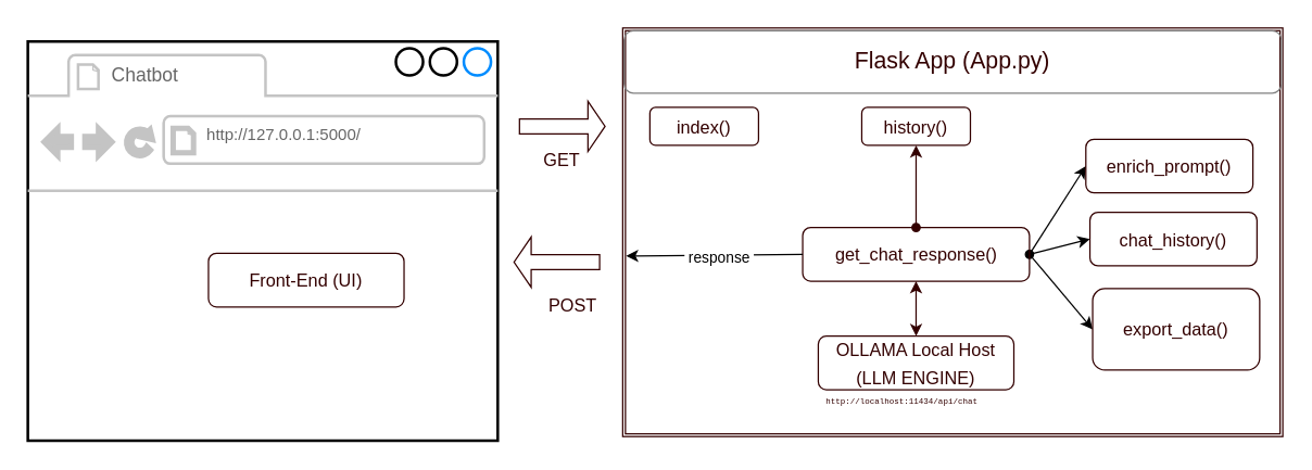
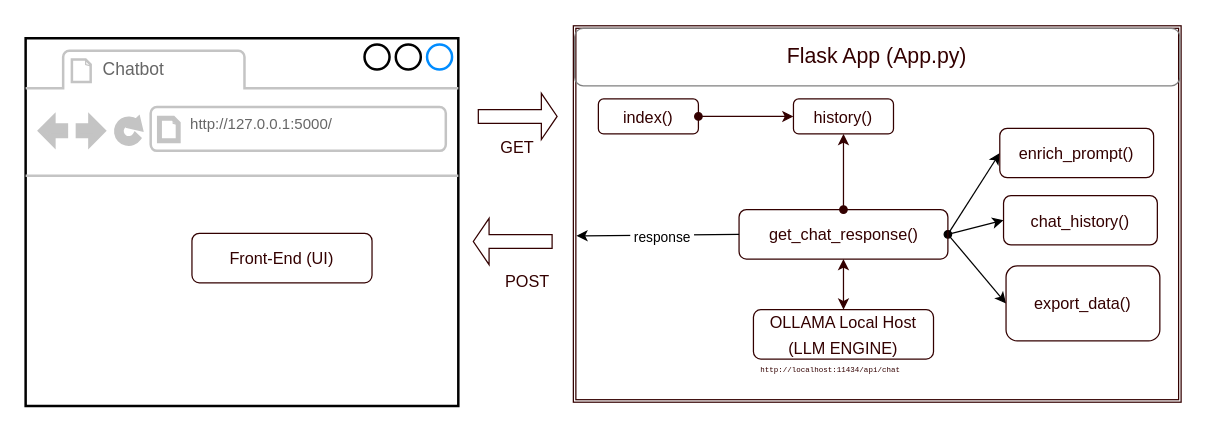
+ <mxCell id="21" value="" style="endArrow=classic;html=1;fontSize=13;fontColor=#330000;strokeColor=#330000;exitX=1;exitY=0.5;exitDx=0;exitDy=0;entryX=0;entryY=0.5;entryDx=0;entryDy=0;startArrow=oval;startFill=1;" parent="1" source="18" target="19" edge="1"><mxGeometry width="50" height="50" relative="1" as="geometry"><mxPoint x="558" y="125" as="sourcePoint" /><mxPoint x="608" y="75" as="targetPoint" /></mxGeometry></mxCell>
